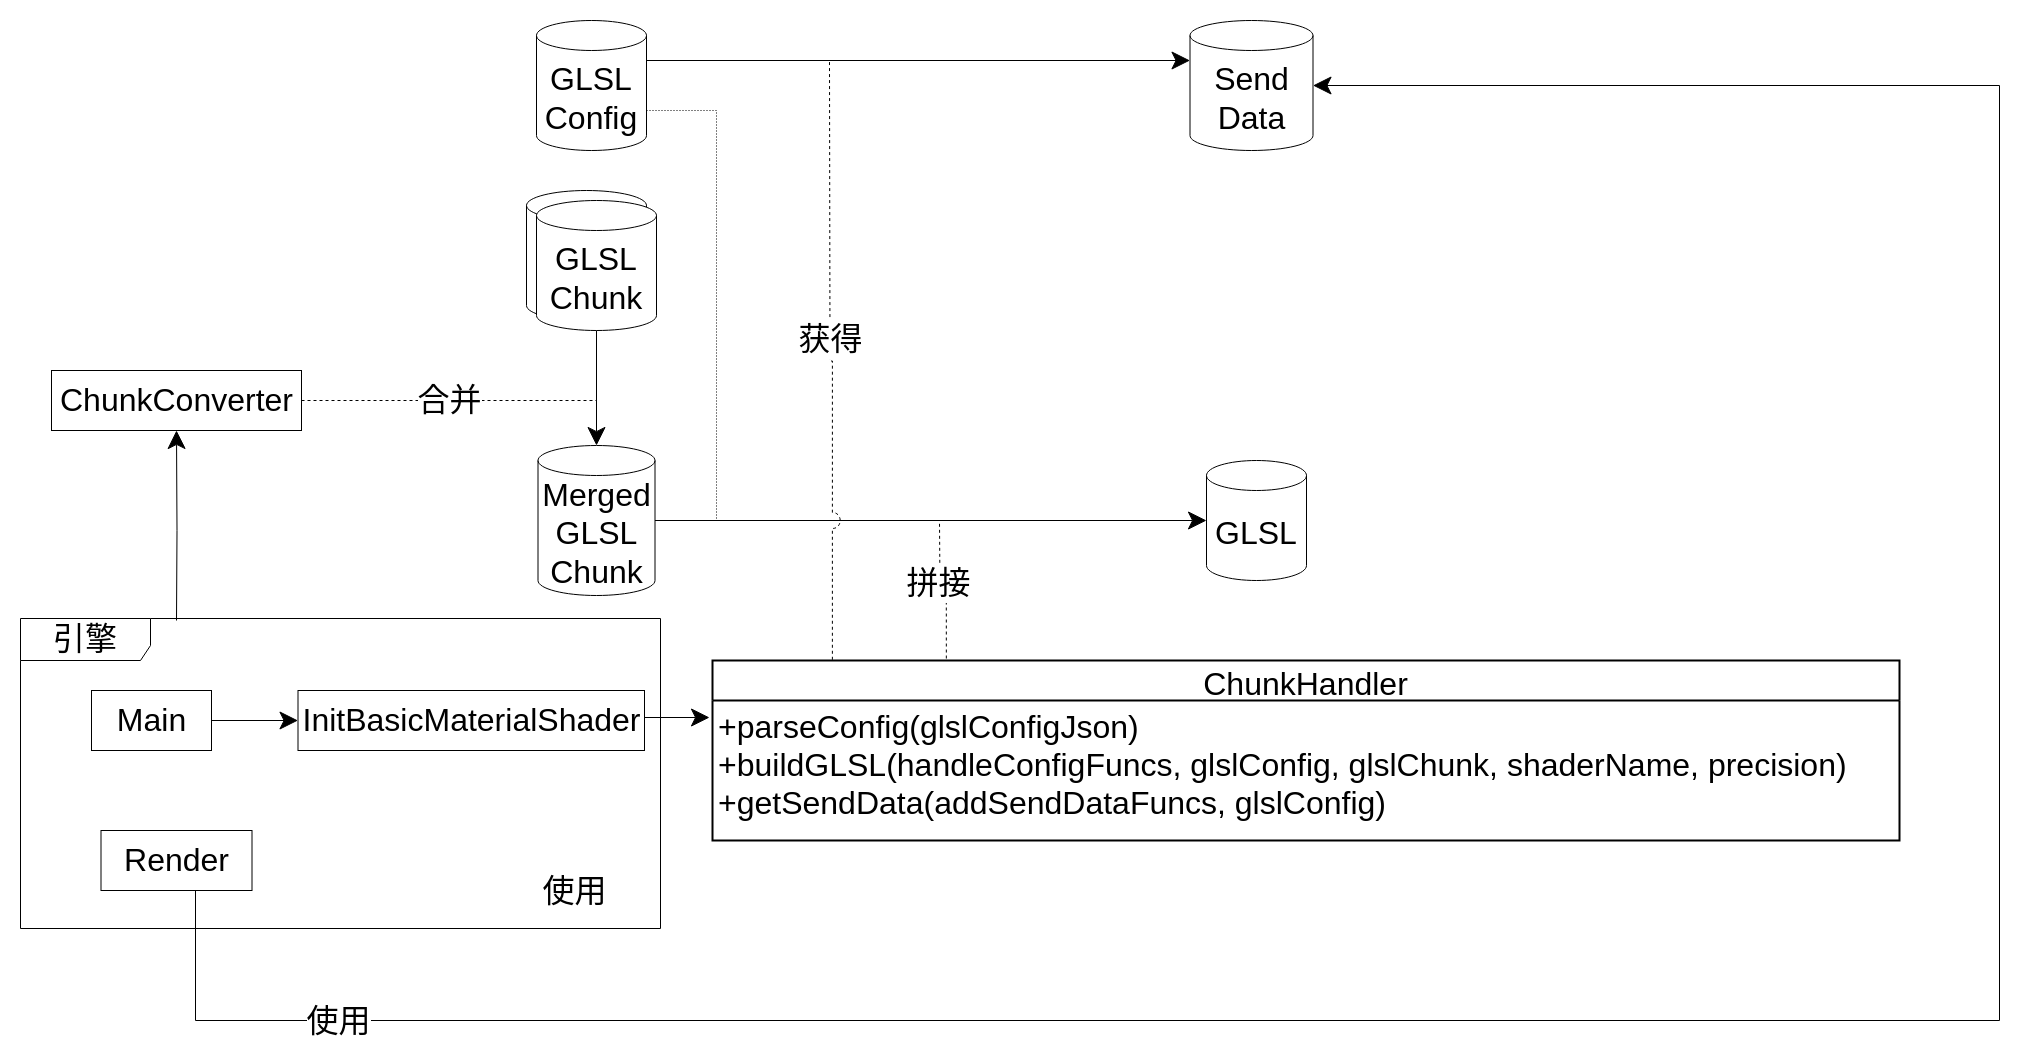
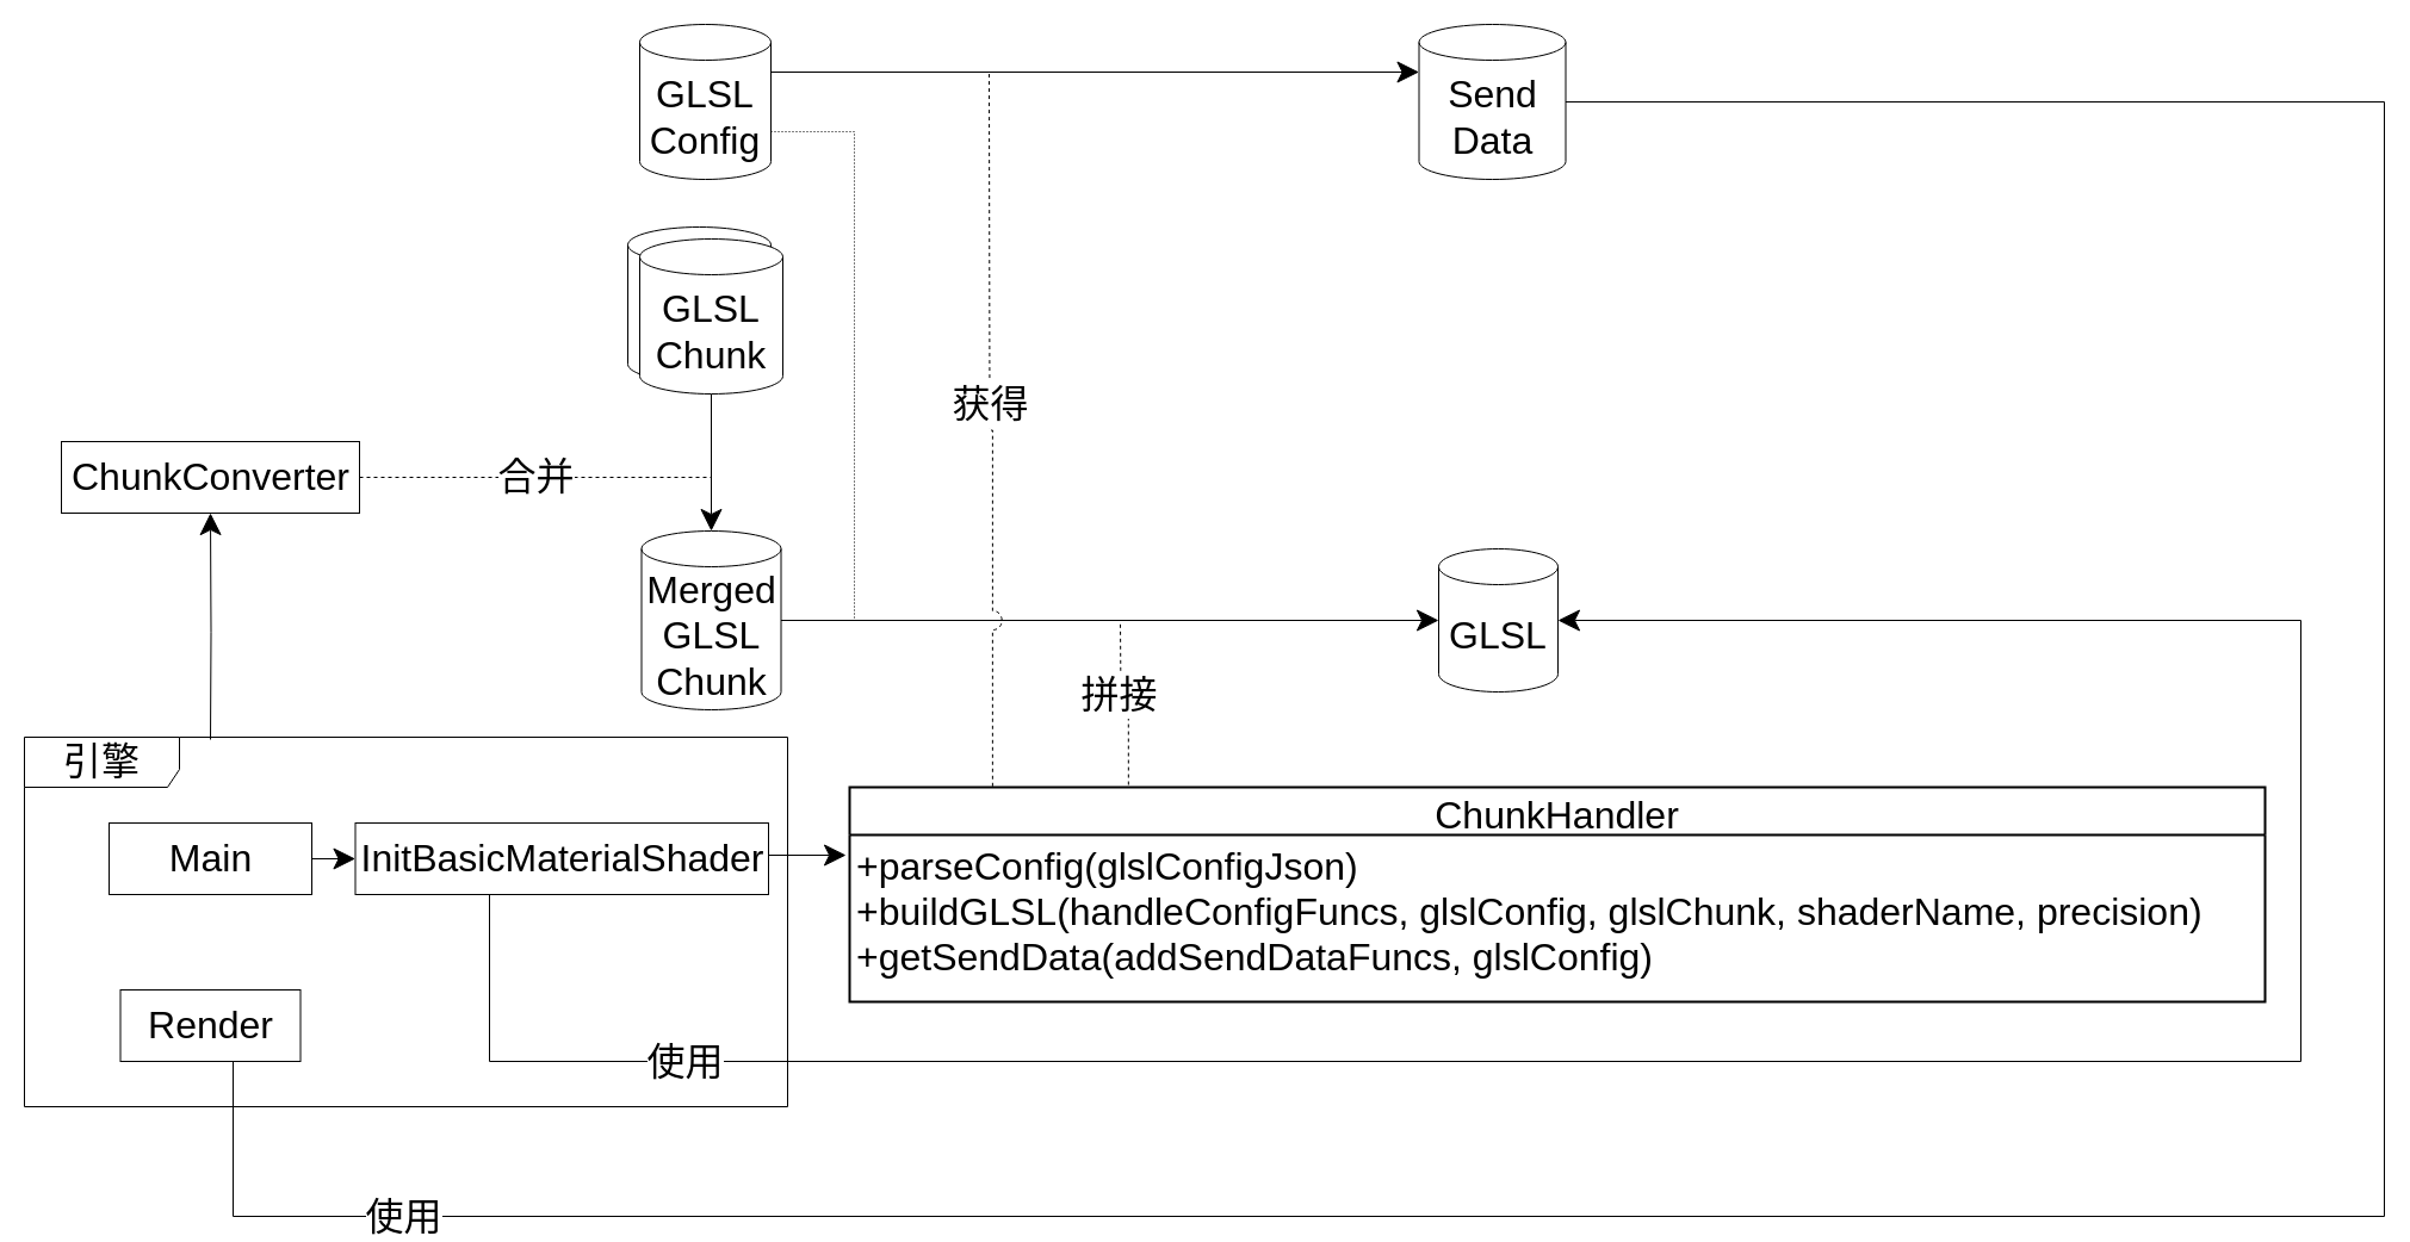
- <mxCell id="10" style="edgeStyle=orthogonalEdgeStyle;rounded=0;jumpStyle=arc;jumpSize=22;orthogonalLoop=1;jettySize=auto;html=1;entryX=1;entryY=0.5;entryDx=0;entryDy=0;entryPerimeter=0;endArrow=classic;endFill=1;startSize=16;endSize=16;exitX=0.5;exitY=1;exitDx=0;exitDy=0;" parent="1" source="31" target="26" edge="1"><mxGeometry relative="1" as="geometry"><mxPoint x="277" y="860" as="sourcePoint" /><Array as="points"><mxPoint x="195" y="1020" /><mxPoint x="1999" y="1020" /><mxPoint x="1999" y="85" /></Array></mxGeometry></mxCell>
+ <mxCell id="10" style="edgeStyle=orthogonalEdgeStyle;rounded=0;jumpStyle=arc;jumpSize=22;orthogonalLoop=1;jettySize=auto;html=1;entryX=1;entryY=0.5;entryDx=0;entryDy=0;entryPerimeter=0;endArrow=none;endFill=1;startSize=16;endSize=16;exitX=0.5;exitY=1;exitDx=0;exitDy=0;" parent="1" source="31" target="26" edge="1"><mxGeometry relative="1" as="geometry"><mxPoint x="277" y="860" as="sourcePoint" /><Array as="points"><mxPoint x="195" y="1020" /><mxPoint x="1999" y="1020" /><mxPoint x="1999" y="85" /></Array></mxGeometry></mxCell>
- <mxCell id="29" value="Main" style="html=1;fontSize=32;" parent="1" vertex="1"><mxGeometry x="91" y="690" width="120" height="60" as="geometry" /></mxCell>
+ <mxCell id="29" value="Main" style="html=1;fontSize=32;" parent="1" vertex="1"><mxGeometry x="91" y="690" width="170" height="60" as="geometry" /></mxCell>
+ <mxCell id="12" style="edgeStyle=orthogonalEdgeStyle;rounded=0;jumpStyle=arc;jumpSize=22;orthogonalLoop=1;jettySize=auto;html=1;entryX=1;entryY=0.5;entryDx=0;entryDy=0;entryPerimeter=0;endArrow=classic;endFill=1;startSize=16;endSize=16;exitX=0.5;exitY=1;exitDx=0;exitDy=0;" parent="1" source="30" target="25" edge="1"><mxGeometry relative="1" as="geometry"><mxPoint x="169.5" y="860" as="sourcePoint" /><Array as="points"><mxPoint x="410" y="890" /><mxPoint x="1929" y="890" /><mxPoint x="1929" y="520" /></Array></mxGeometry></mxCell>
